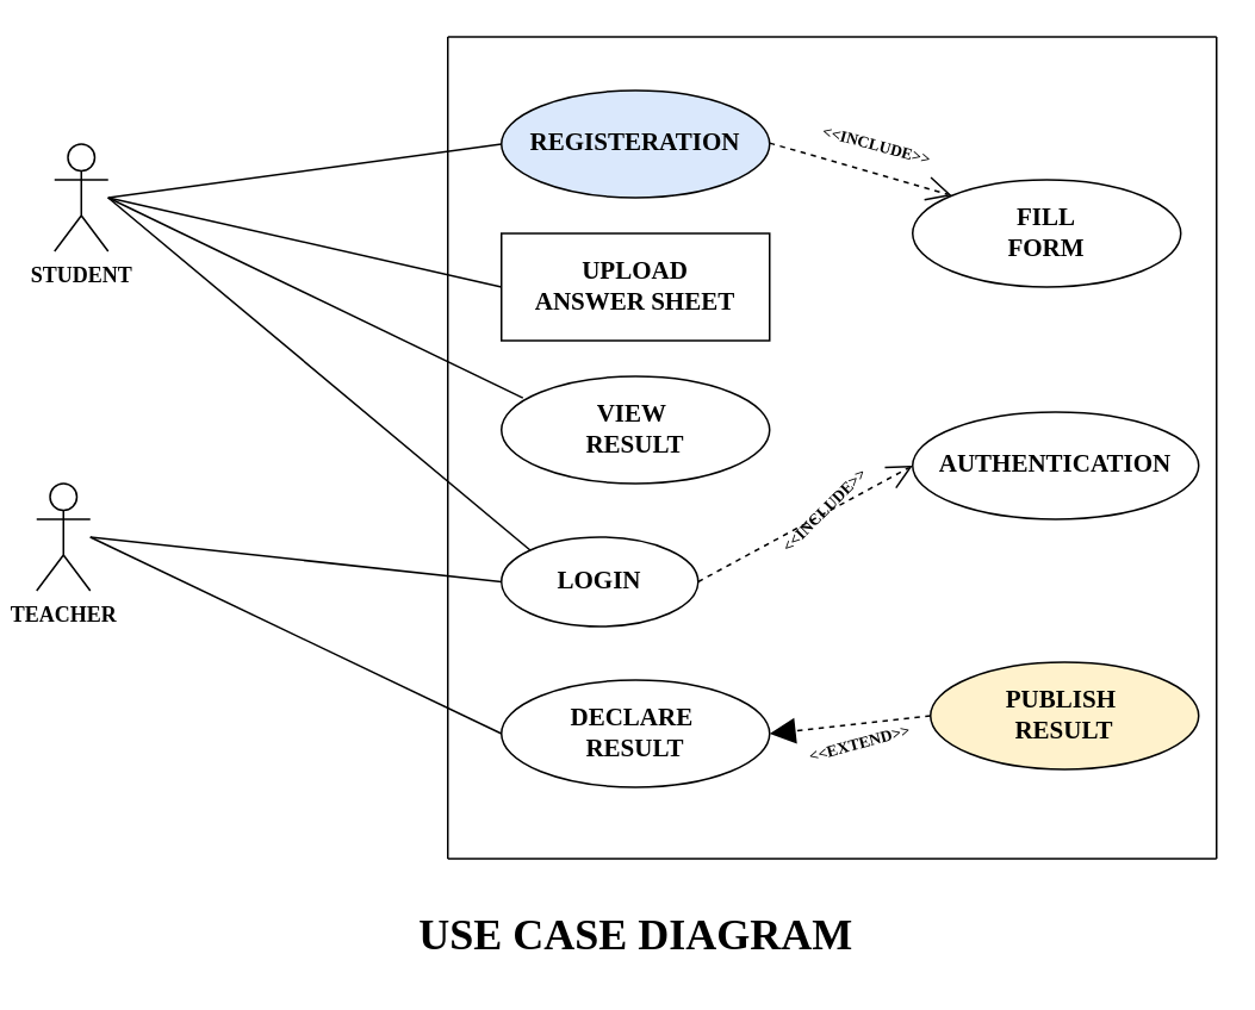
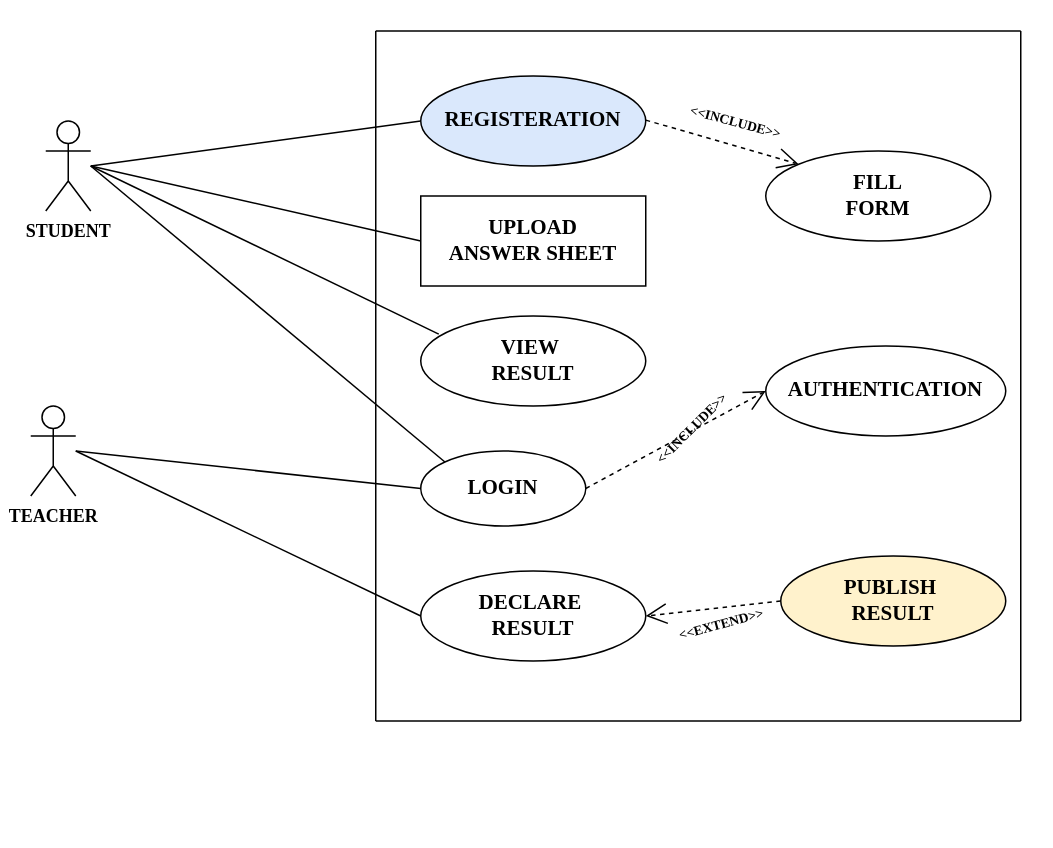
- <mxCell id="19" value="" style="endArrow=block;endSize=12;dashed=1;html=1;rounded=0;fontFamily=Helvetica;fontSize=12;fontColor=default;entryX=1;entryY=0.5;entryDx=0;entryDy=0;exitX=0;exitY=0.5;exitDx=0;exitDy=0;" parent="1" source="10" target="8" edge="1"><mxGeometry width="160" relative="1" as="geometry"><mxPoint x="480" y="390" as="sourcePoint" /><mxPoint x="542" y="440" as="targetPoint" /><Array as="points" /></mxGeometry></mxCell>
+ <mxCell id="19" value="" style="endArrow=open;endSize=12;dashed=1;html=1;rounded=0;fontFamily=Helvetica;fontSize=12;fontColor=default;entryX=1;entryY=0.5;entryDx=0;entryDy=0;exitX=0;exitY=0.5;exitDx=0;exitDy=0;" parent="1" source="10" target="8" edge="1"><mxGeometry width="160" relative="1" as="geometry"><mxPoint x="480" y="390" as="sourcePoint" /><mxPoint x="542" y="440" as="targetPoint" /><Array as="points" /></mxGeometry></mxCell>
- <mxCell id="28" value="&lt;font style=&quot;font-size: 24px;&quot; face=&quot;Verdana&quot;&gt;&lt;b&gt;USE CASE DIAGRAM&lt;/b&gt;&lt;/font&gt;" style="text;html=1;align=center;verticalAlign=middle;resizable=0;points=[];autosize=1;strokeColor=none;fillColor=none;fontSize=12;fontFamily=Helvetica;fontColor=default;" parent="1" vertex="1"><mxGeometry x="210" y="503" width="290" height="40" as="geometry" /></mxCell>
